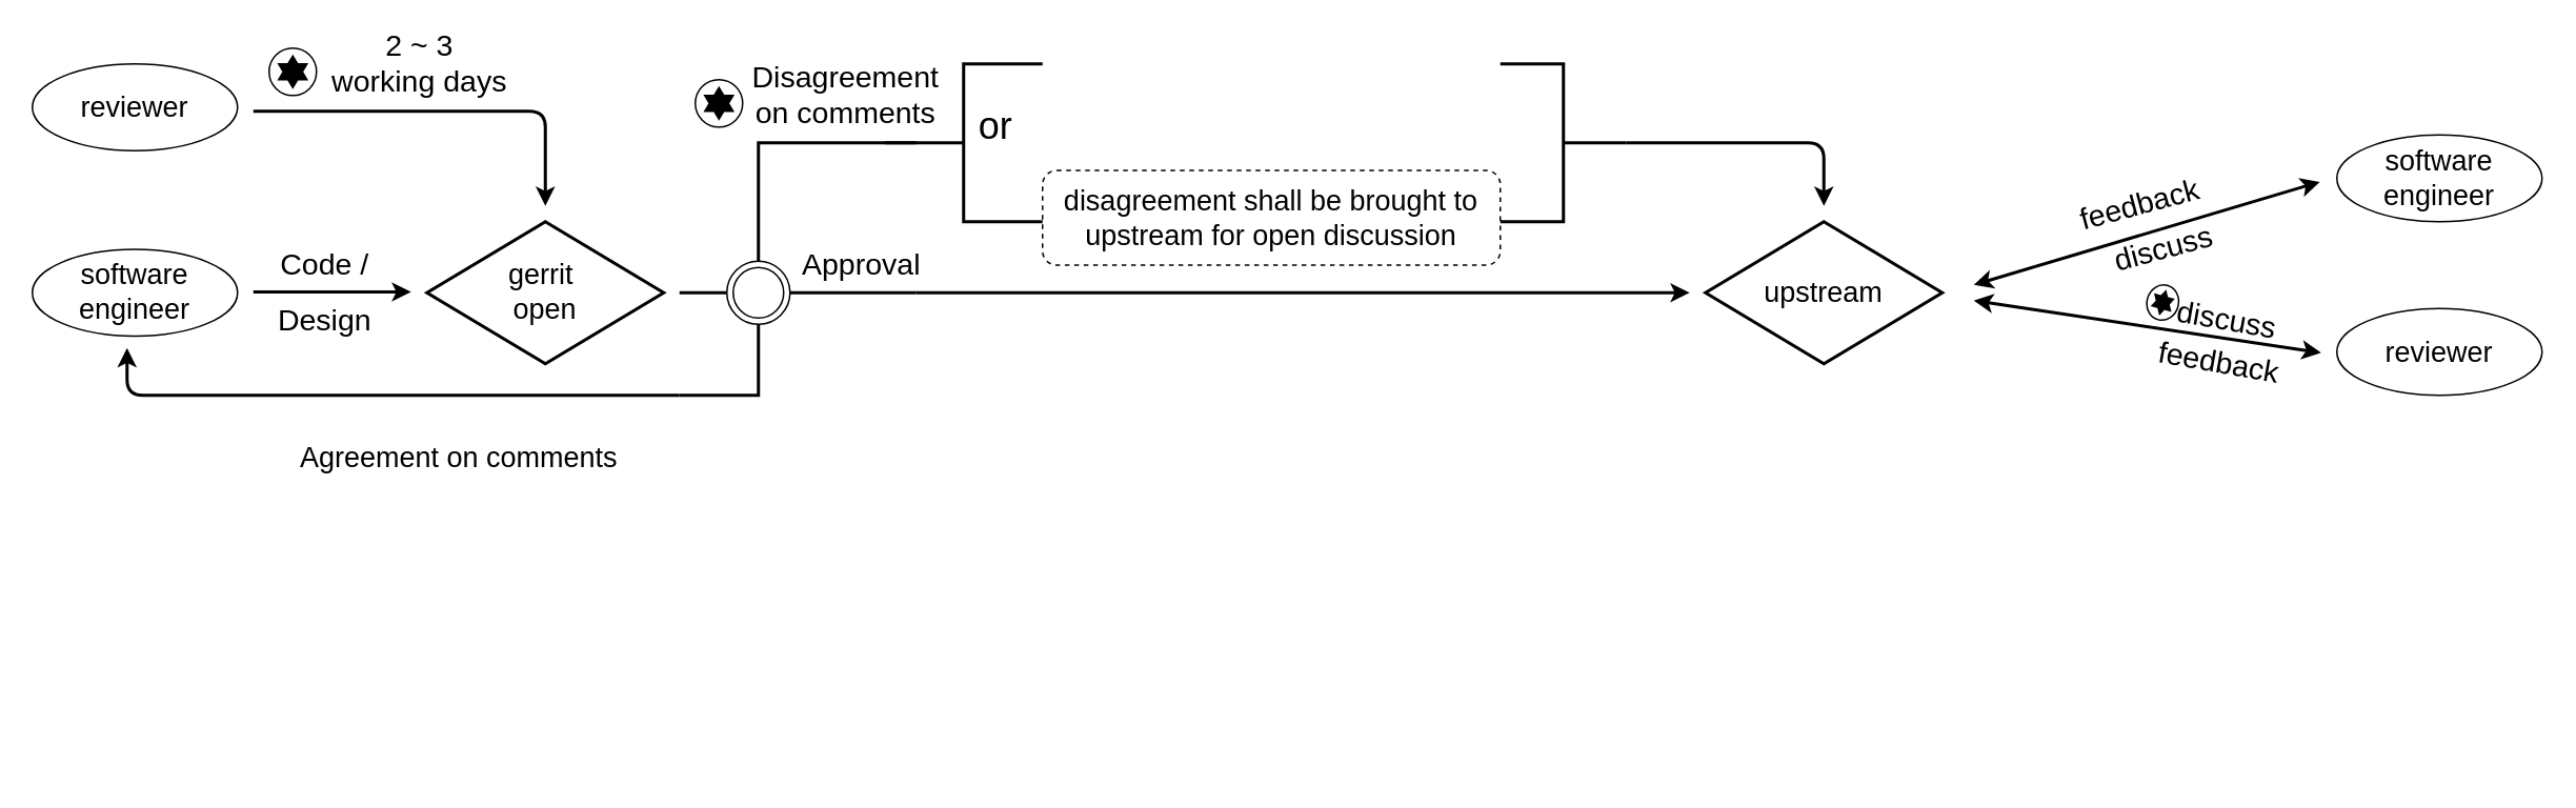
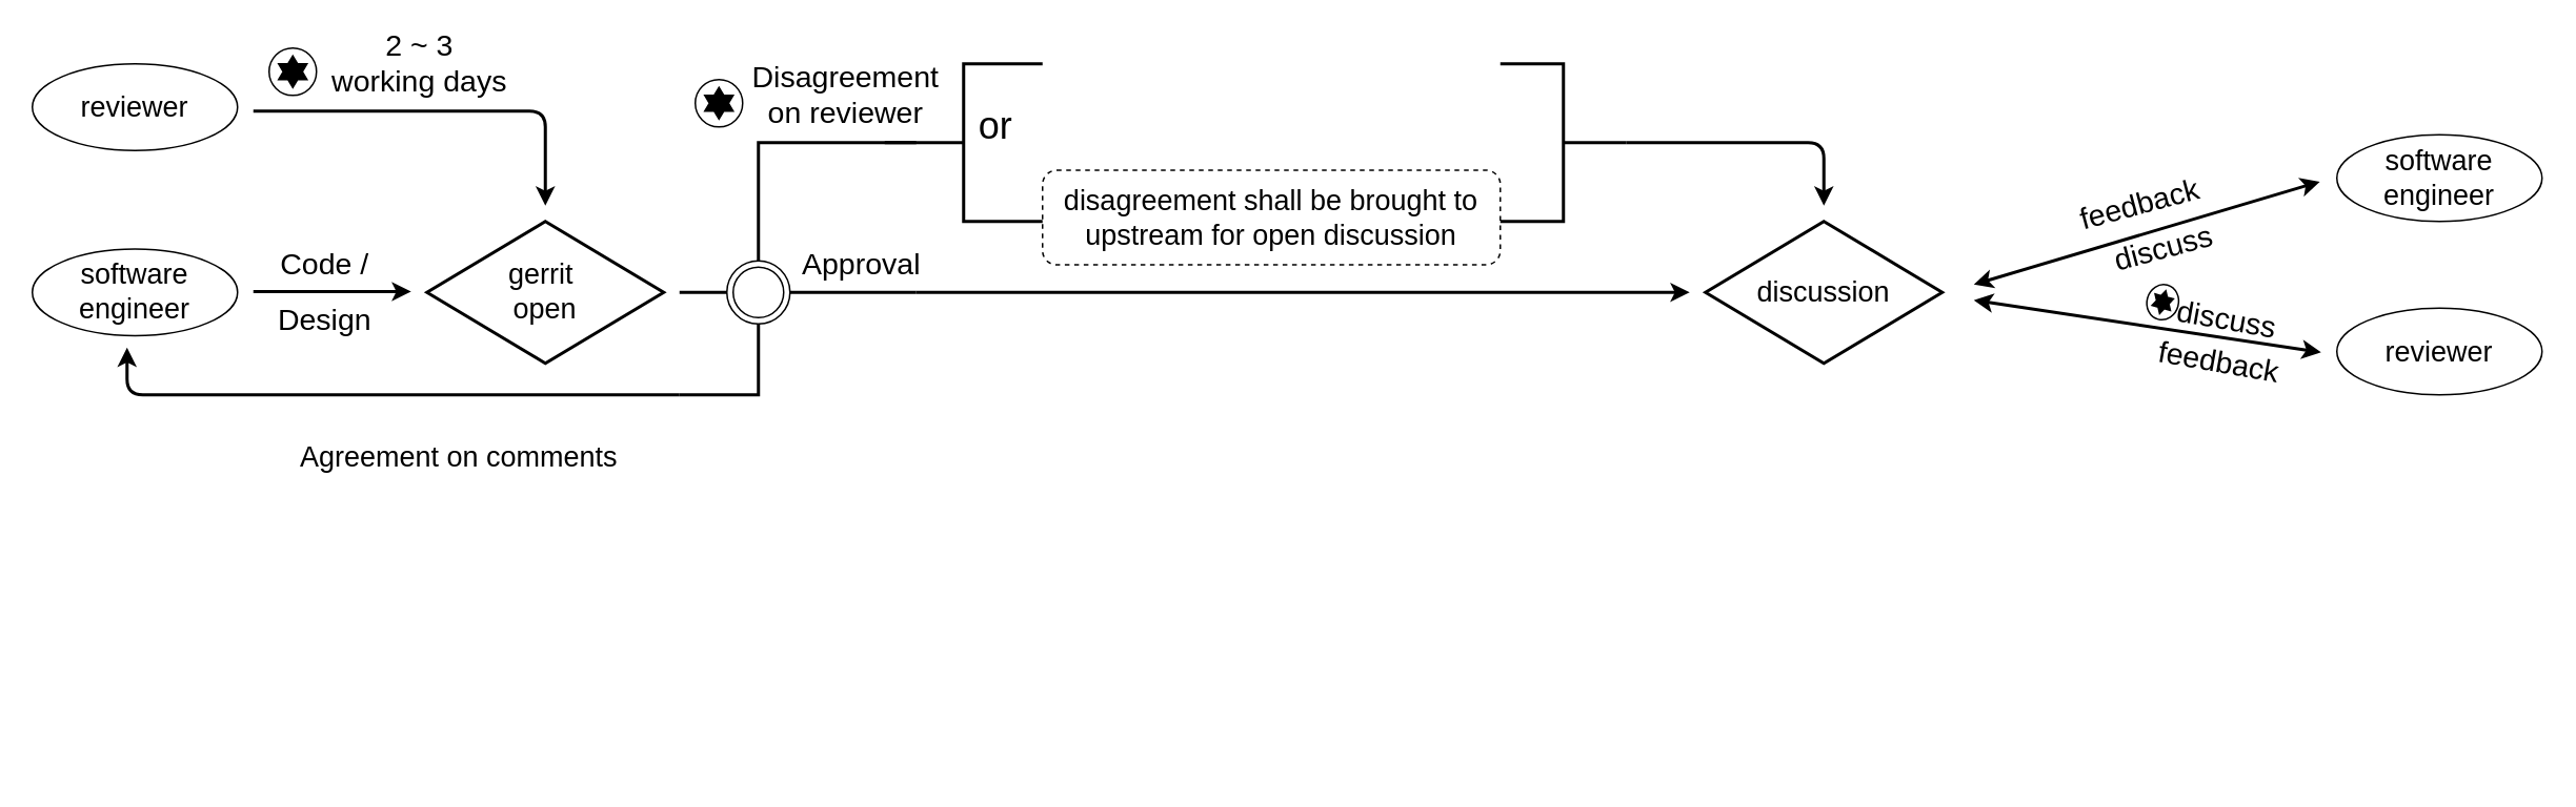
- <mxCell id="14" value="&lt;font style=&quot;font-size: 19px&quot;&gt;Disagreement&lt;br&gt;on comments&lt;/font&gt;" style="text;html=1;align=center;verticalAlign=middle;resizable=0;points=[];autosize=1;" vertex="1" parent="1"><mxGeometry x="470" y="40" width="130" height="40" as="geometry" /></mxCell>
+ <mxCell id="14" value="&lt;font style=&quot;font-size: 19px&quot;&gt;Disagreement&lt;br&gt;on reviewer&lt;/font&gt;" style="text;html=1;align=center;verticalAlign=middle;resizable=0;points=[];autosize=1;" vertex="1" parent="1"><mxGeometry x="470" y="40" width="130" height="40" as="geometry" /></mxCell>
- <mxCell id="5" value="&lt;span style=&quot;font-size: 18px&quot;&gt;upstream&lt;br&gt;&lt;/span&gt;" style="strokeWidth=2;html=1;shape=mxgraph.flowchart.decision;whiteSpace=wrap;" vertex="1" parent="1"><mxGeometry x="1080" y="140" width="150" height="90" as="geometry" /></mxCell>
+ <mxCell id="5" value="&lt;span style=&quot;font-size: 18px&quot;&gt;discussion&lt;br&gt;&lt;/span&gt;" style="strokeWidth=2;html=1;shape=mxgraph.flowchart.decision;whiteSpace=wrap;" vertex="1" parent="1"><mxGeometry x="1080" y="140" width="150" height="90" as="geometry" /></mxCell>
